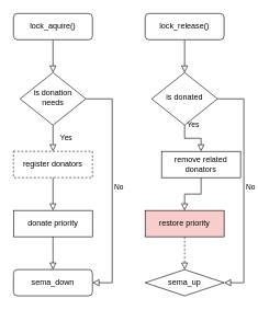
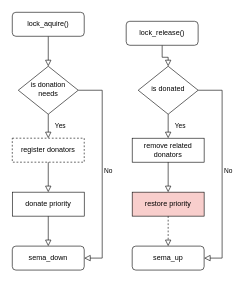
- <mxCell id="13" value="lock_release()" style="rounded=1;whiteSpace=wrap;html=1;fontSize=12;glass=0;strokeWidth=1;shadow=0;" vertex="1" parent="1"><mxGeometry x="220" y="20" width="120" height="40" as="geometry" /></mxCell>
+ <mxCell id="13" value="lock_release()" style="rounded=1;whiteSpace=wrap;html=1;fontSize=12;glass=0;strokeWidth=1;shadow=0;" vertex="1" parent="1"><mxGeometry x="210" y="35" width="120" height="40" as="geometry" /></mxCell>
- <mxCell id="19" value="remove related donators" style="rounded=0;whiteSpace=wrap;html=1;" vertex="1" parent="1"><mxGeometry x="245" y="230" width="120" height="40" as="geometry" /></mxCell>
+ <mxCell id="19" value="remove related donators" style="rounded=0;whiteSpace=wrap;html=1;" vertex="1" parent="1"><mxGeometry x="220" y="230" width="120" height="40" as="geometry" /></mxCell>
- <mxCell id="18" value="sema_up" style="rhombus;whiteSpace=wrap;html=1;fontSize=12;glass=0;strokeWidth=1;shadow=0;" vertex="1" parent="1"><mxGeometry x="220" y="410" width="120" height="40" as="geometry" /></mxCell>
+ <mxCell id="18" value="sema_up" style="rounded=1;whiteSpace=wrap;html=1;fontSize=12;glass=0;strokeWidth=1;shadow=0;" vertex="1" parent="1"><mxGeometry x="220" y="410" width="120" height="40" as="geometry" /></mxCell>
